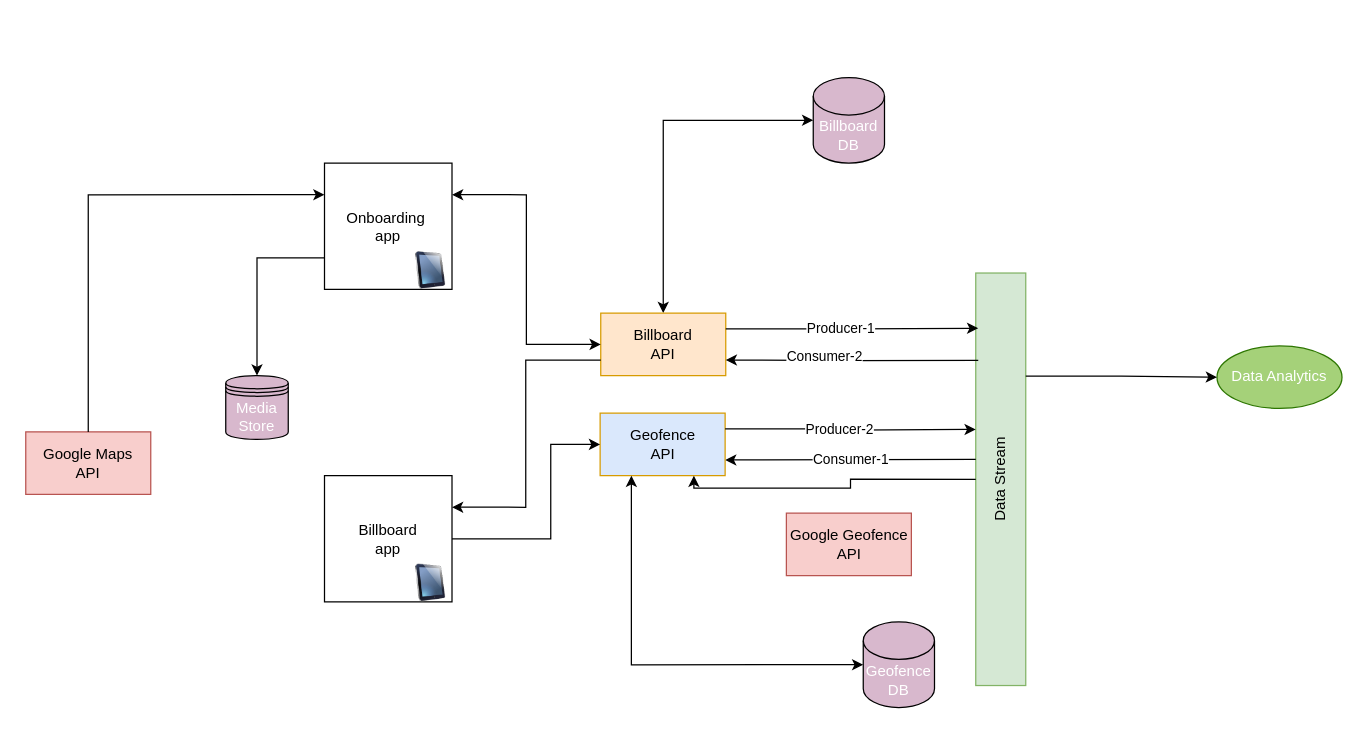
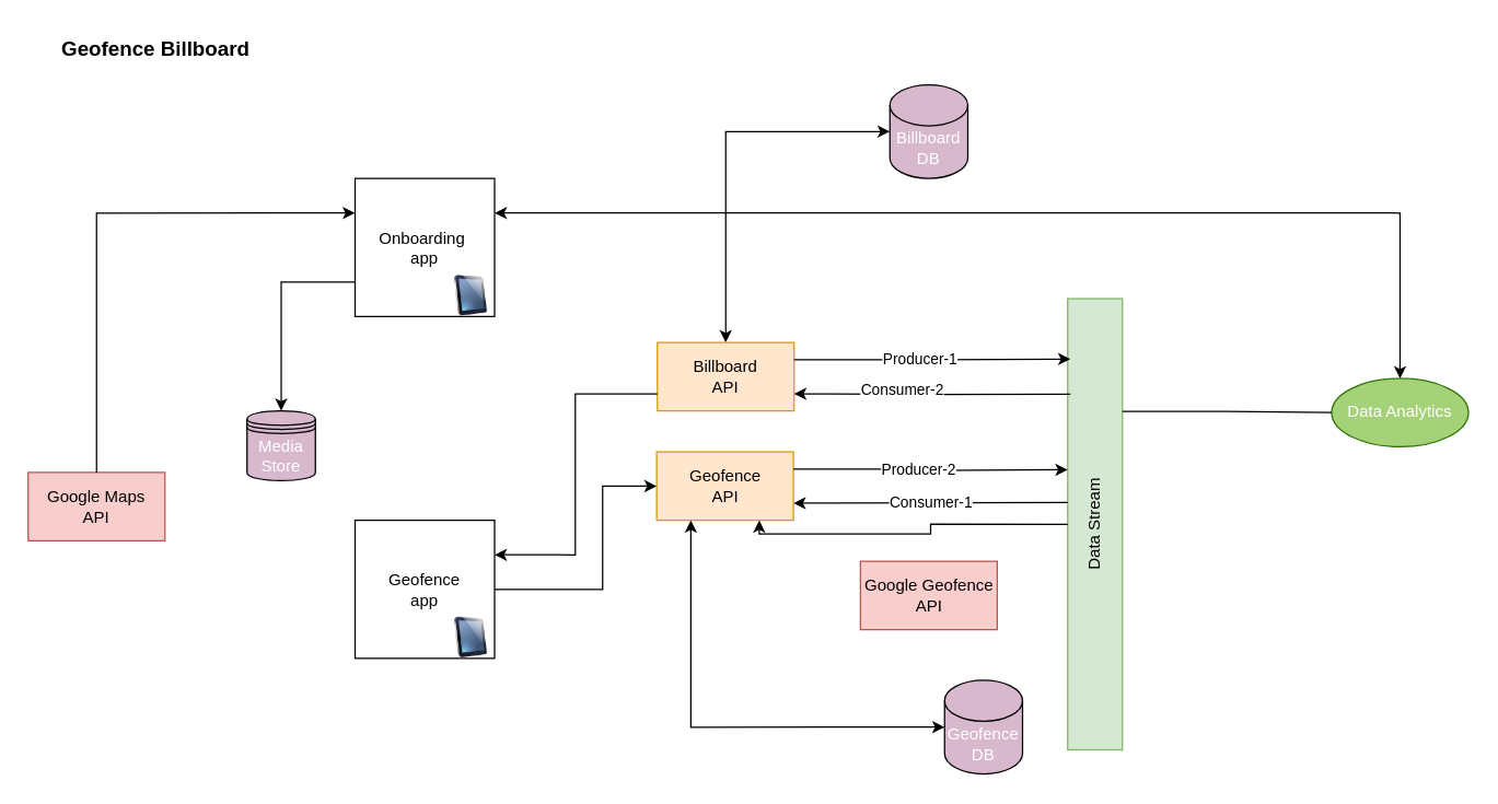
+ <mxCell id="11" value="&lt;font color=&quot;#000000&quot; style=&quot;font-size: 15px;&quot;&gt;Geofence Billboard&lt;/font&gt;" style="text;html=1;align=center;verticalAlign=middle;resizable=0;points=[];autosize=1;strokeColor=none;fillColor=none;fontColor=#FFFFFF;fontStyle=1;fontSize=15;" vertex="1" parent="1"><mxGeometry x="33.2" width="160" height="30" as="geometry" y="20" /></mxCell>
- <mxCell id="14" value="" style="endArrow=classic;html=1;rounded=0;fontColor=#FFFFFF;edgeStyle=orthogonalEdgeStyle;exitX=1;exitY=0.25;exitDx=0;exitDy=0;entryX=0;entryY=0.5;entryDx=0;entryDy=0;startArrow=classic;startFill=1;" edge="1" parent="1" source="18" target="3"><mxGeometry width="50" height="50" relative="1" as="geometry"><mxPoint x="150" y="151" as="sourcePoint" /><mxPoint x="235" y="221" as="targetPoint" /></mxGeometry></mxCell>
+ <mxCell id="14" value="" style="endArrow=classic;html=1;rounded=0;fontColor=#FFFFFF;edgeStyle=orthogonalEdgeStyle;exitX=1;exitY=0.25;exitDx=0;exitDy=0;startArrow=classic;startFill=1;" edge="1" parent="1" source="18" target="12"><mxGeometry width="50" height="50" relative="1" as="geometry"><mxPoint x="150" y="151" as="sourcePoint" /><mxPoint x="235" y="221" as="targetPoint" /></mxGeometry></mxCell>
- <mxCell id="13" value="" style="edgeStyle=orthogonalEdgeStyle;rounded=0;orthogonalLoop=1;jettySize=auto;html=1;fontSize=15;fontColor=#FFFFFF;startArrow=none;startFill=0;entryX=0;entryY=0.5;entryDx=0;entryDy=0;exitX=0.75;exitY=1;exitDx=0;exitDy=0;" edge="1" parent="1" source="4" target="12"><mxGeometry relative="1" as="geometry"><mxPoint x="831" y="292.75" as="sourcePoint" /><mxPoint x="964" y="242.25" as="targetPoint" /></mxGeometry></mxCell>
+ <mxCell id="13" value="" style="edgeStyle=orthogonalEdgeStyle;rounded=0;orthogonalLoop=1;jettySize=auto;html=1;fontSize=15;fontColor=#FFFFFF;startArrow=none;startFill=0;entryX=0;entryY=0.5;entryDx=0;entryDy=0;exitX=0.75;exitY=1;exitDx=0;exitDy=0;endArrow=none;" edge="1" parent="1" source="4" target="12"><mxGeometry relative="1" as="geometry"><mxPoint x="831" y="292.75" as="sourcePoint" /><mxPoint x="964" y="242.25" as="targetPoint" /></mxGeometry></mxCell>
- <mxCell id="16" value="Geofence&lt;br&gt;API" style="rounded=0;whiteSpace=wrap;html=1;fillColor=#dae8fc;strokeColor=#d79b00;" vertex="1" parent="1"><mxGeometry x="479.5" y="330" width="100" height="50" as="geometry" /></mxCell>
+ <mxCell id="16" value="Geofence&lt;br&gt;API" style="rounded=0;whiteSpace=wrap;html=1;fillColor=#ffe6cc;strokeColor=#d79b00;" vertex="1" parent="1"><mxGeometry x="479.5" y="330" width="100" height="50" as="geometry" /></mxCell>
- <mxCell id="21" value="Billboard&lt;br&gt;app" style="rounded=0;whiteSpace=wrap;html=1;" vertex="1" parent="20"><mxGeometry width="102" height="101" as="geometry" /></mxCell>
+ <mxCell id="21" value="Geofence&lt;br&gt;app" style="rounded=0;whiteSpace=wrap;html=1;" vertex="1" parent="20"><mxGeometry width="102" height="101" as="geometry" /></mxCell>
